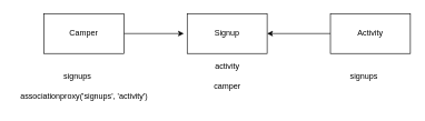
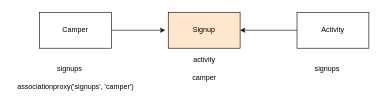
- <mxCell id="4" value="Signup" style="whiteSpace=wrap;html=1;" vertex="1" parent="1"><mxGeometry x="280" y="20" width="120" height="60" as="geometry" /></mxCell>
+ <mxCell id="4" value="Signup" style="whiteSpace=wrap;html=1;fillColor=#ffe6cc;" vertex="1" parent="1"><mxGeometry x="280" y="20" width="120" height="60" as="geometry" /></mxCell>
- <mxCell id="11" value="associationproxy('signups', 'activity')" style="text;html=1;align=center;verticalAlign=middle;resizable=0;points=[];autosize=1;strokeColor=none;fillColor=none;" vertex="1" parent="1"><mxGeometry x="20" y="130" width="210" height="30" as="geometry" /></mxCell>
+ <mxCell id="11" value="associationproxy('signups', 'camper')" style="text;html=1;align=center;verticalAlign=middle;resizable=0;points=[];autosize=1;strokeColor=none;fillColor=none;" vertex="1" parent="1"><mxGeometry x="20" y="130" width="210" height="30" as="geometry" /></mxCell>
